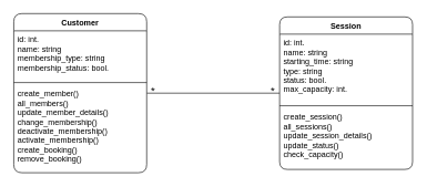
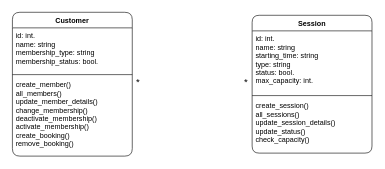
- <mxCell id="2" style="edgeStyle=orthogonalEdgeStyle;rounded=1;orthogonalLoop=1;jettySize=auto;html=1;jumpStyle=none;endArrow=none;endFill=0;strokeWidth=1;startArrow=none;startFill=0;" parent="1" source="9" target="5" edge="1"><mxGeometry relative="1" as="geometry" /></mxCell>
